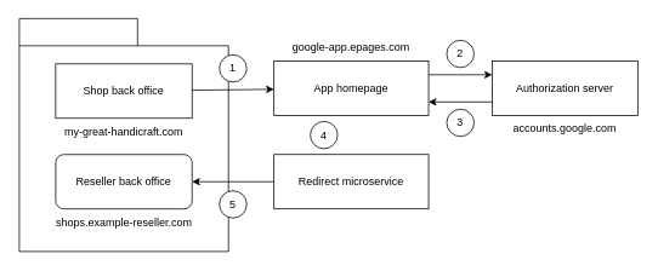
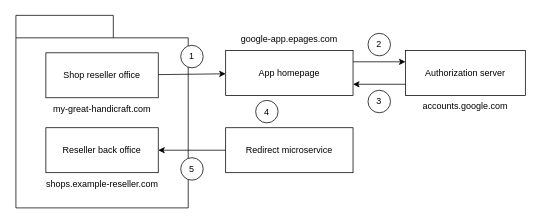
- <mxCell id="4" value="Shop back office" style="rounded=0;whiteSpace=wrap;html=1;" parent="1" vertex="1"><mxGeometry x="60" y="70" width="150" height="60" as="geometry" /></mxCell>
+ <mxCell id="4" value="Shop reseller office" style="rounded=0;whiteSpace=wrap;html=1;" parent="1" vertex="1"><mxGeometry x="60" y="70" width="150" height="60" as="geometry" /></mxCell>
- <mxCell id="5" value="Reseller back office" style="whiteSpace=wrap;html=1;rounded=1;" parent="1" vertex="1"><mxGeometry x="60" y="170" width="150" height="60" as="geometry" /></mxCell>
+ <mxCell id="5" value="Reseller back office" style="rounded=0;whiteSpace=wrap;html=1;" parent="1" vertex="1"><mxGeometry x="60" y="170" width="150" height="60" as="geometry" /></mxCell>
